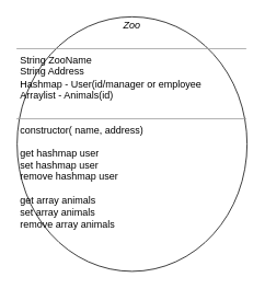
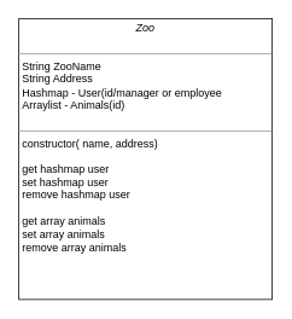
- <mxCell id="2" value="&lt;p style=&quot;margin: 0px ; margin-top: 4px ; text-align: center&quot;&gt;&lt;i&gt;Zoo&lt;/i&gt;&lt;br&gt;&lt;br&gt;&lt;/p&gt;&lt;hr size=&quot;1&quot;&gt;&lt;p style=&quot;margin: 0px ; margin-left: 4px&quot;&gt;String ZooName&lt;/p&gt;&lt;p style=&quot;margin: 0px ; margin-left: 4px&quot;&gt;String Address&lt;/p&gt;&lt;p style=&quot;margin: 0px ; margin-left: 4px&quot;&gt;Hashmap - User(id/manager or employee&lt;br&gt;Arraylist - Animals(id)&lt;/p&gt;&lt;p style=&quot;margin: 0px ; margin-left: 4px&quot;&gt;&lt;br&gt;&lt;/p&gt;&lt;hr size=&quot;1&quot;&gt;&lt;p style=&quot;margin: 0px ; margin-left: 4px&quot;&gt;constructor( name, address)&lt;/p&gt;&lt;p style=&quot;margin: 0px ; margin-left: 4px&quot;&gt;&lt;br&gt;&lt;/p&gt;&lt;p style=&quot;margin: 0px ; margin-left: 4px&quot;&gt;get hashmap user&lt;/p&gt;&lt;p style=&quot;margin: 0px ; margin-left: 4px&quot;&gt;set hashmap user&lt;/p&gt;&lt;p style=&quot;margin: 0px ; margin-left: 4px&quot;&gt;remove hashmap user&lt;/p&gt;&lt;p style=&quot;margin: 0px ; margin-left: 4px&quot;&gt;&lt;br&gt;&lt;/p&gt;&lt;p style=&quot;margin: 0px ; margin-left: 4px&quot;&gt;get array animals&lt;/p&gt;&lt;p style=&quot;margin: 0px ; margin-left: 4px&quot;&gt;set array animals&lt;/p&gt;&lt;p style=&quot;margin: 0px ; margin-left: 4px&quot;&gt;remove array animals&lt;/p&gt;" style="ellipse;verticalAlign=top;align=left;overflow=fill;fontSize=12;fontFamily=Helvetica;html=1;" vertex="1" parent="1"><mxGeometry x="20" y="20" width="280" height="310" as="geometry" /></mxCell>
+ <mxCell id="2" value="&lt;p style=&quot;margin: 0px ; margin-top: 4px ; text-align: center&quot;&gt;&lt;i&gt;Zoo&lt;/i&gt;&lt;br&gt;&lt;br&gt;&lt;/p&gt;&lt;hr size=&quot;1&quot;&gt;&lt;p style=&quot;margin: 0px ; margin-left: 4px&quot;&gt;String ZooName&lt;/p&gt;&lt;p style=&quot;margin: 0px ; margin-left: 4px&quot;&gt;String Address&lt;/p&gt;&lt;p style=&quot;margin: 0px ; margin-left: 4px&quot;&gt;Hashmap - User(id/manager or employee&lt;br&gt;Arraylist - Animals(id)&lt;/p&gt;&lt;p style=&quot;margin: 0px ; margin-left: 4px&quot;&gt;&lt;br&gt;&lt;/p&gt;&lt;hr size=&quot;1&quot;&gt;&lt;p style=&quot;margin: 0px ; margin-left: 4px&quot;&gt;constructor( name, address)&lt;/p&gt;&lt;p style=&quot;margin: 0px ; margin-left: 4px&quot;&gt;&lt;br&gt;&lt;/p&gt;&lt;p style=&quot;margin: 0px ; margin-left: 4px&quot;&gt;get hashmap user&lt;/p&gt;&lt;p style=&quot;margin: 0px ; margin-left: 4px&quot;&gt;set hashmap user&lt;/p&gt;&lt;p style=&quot;margin: 0px ; margin-left: 4px&quot;&gt;remove hashmap user&lt;/p&gt;&lt;p style=&quot;margin: 0px ; margin-left: 4px&quot;&gt;&lt;br&gt;&lt;/p&gt;&lt;p style=&quot;margin: 0px ; margin-left: 4px&quot;&gt;get array animals&lt;/p&gt;&lt;p style=&quot;margin: 0px ; margin-left: 4px&quot;&gt;set array animals&lt;/p&gt;&lt;p style=&quot;margin: 0px ; margin-left: 4px&quot;&gt;remove array animals&lt;/p&gt;" style="verticalAlign=top;align=left;overflow=fill;fontSize=12;fontFamily=Helvetica;html=1;" vertex="1" parent="1"><mxGeometry x="20" y="20" width="280" height="310" as="geometry" /></mxCell>
